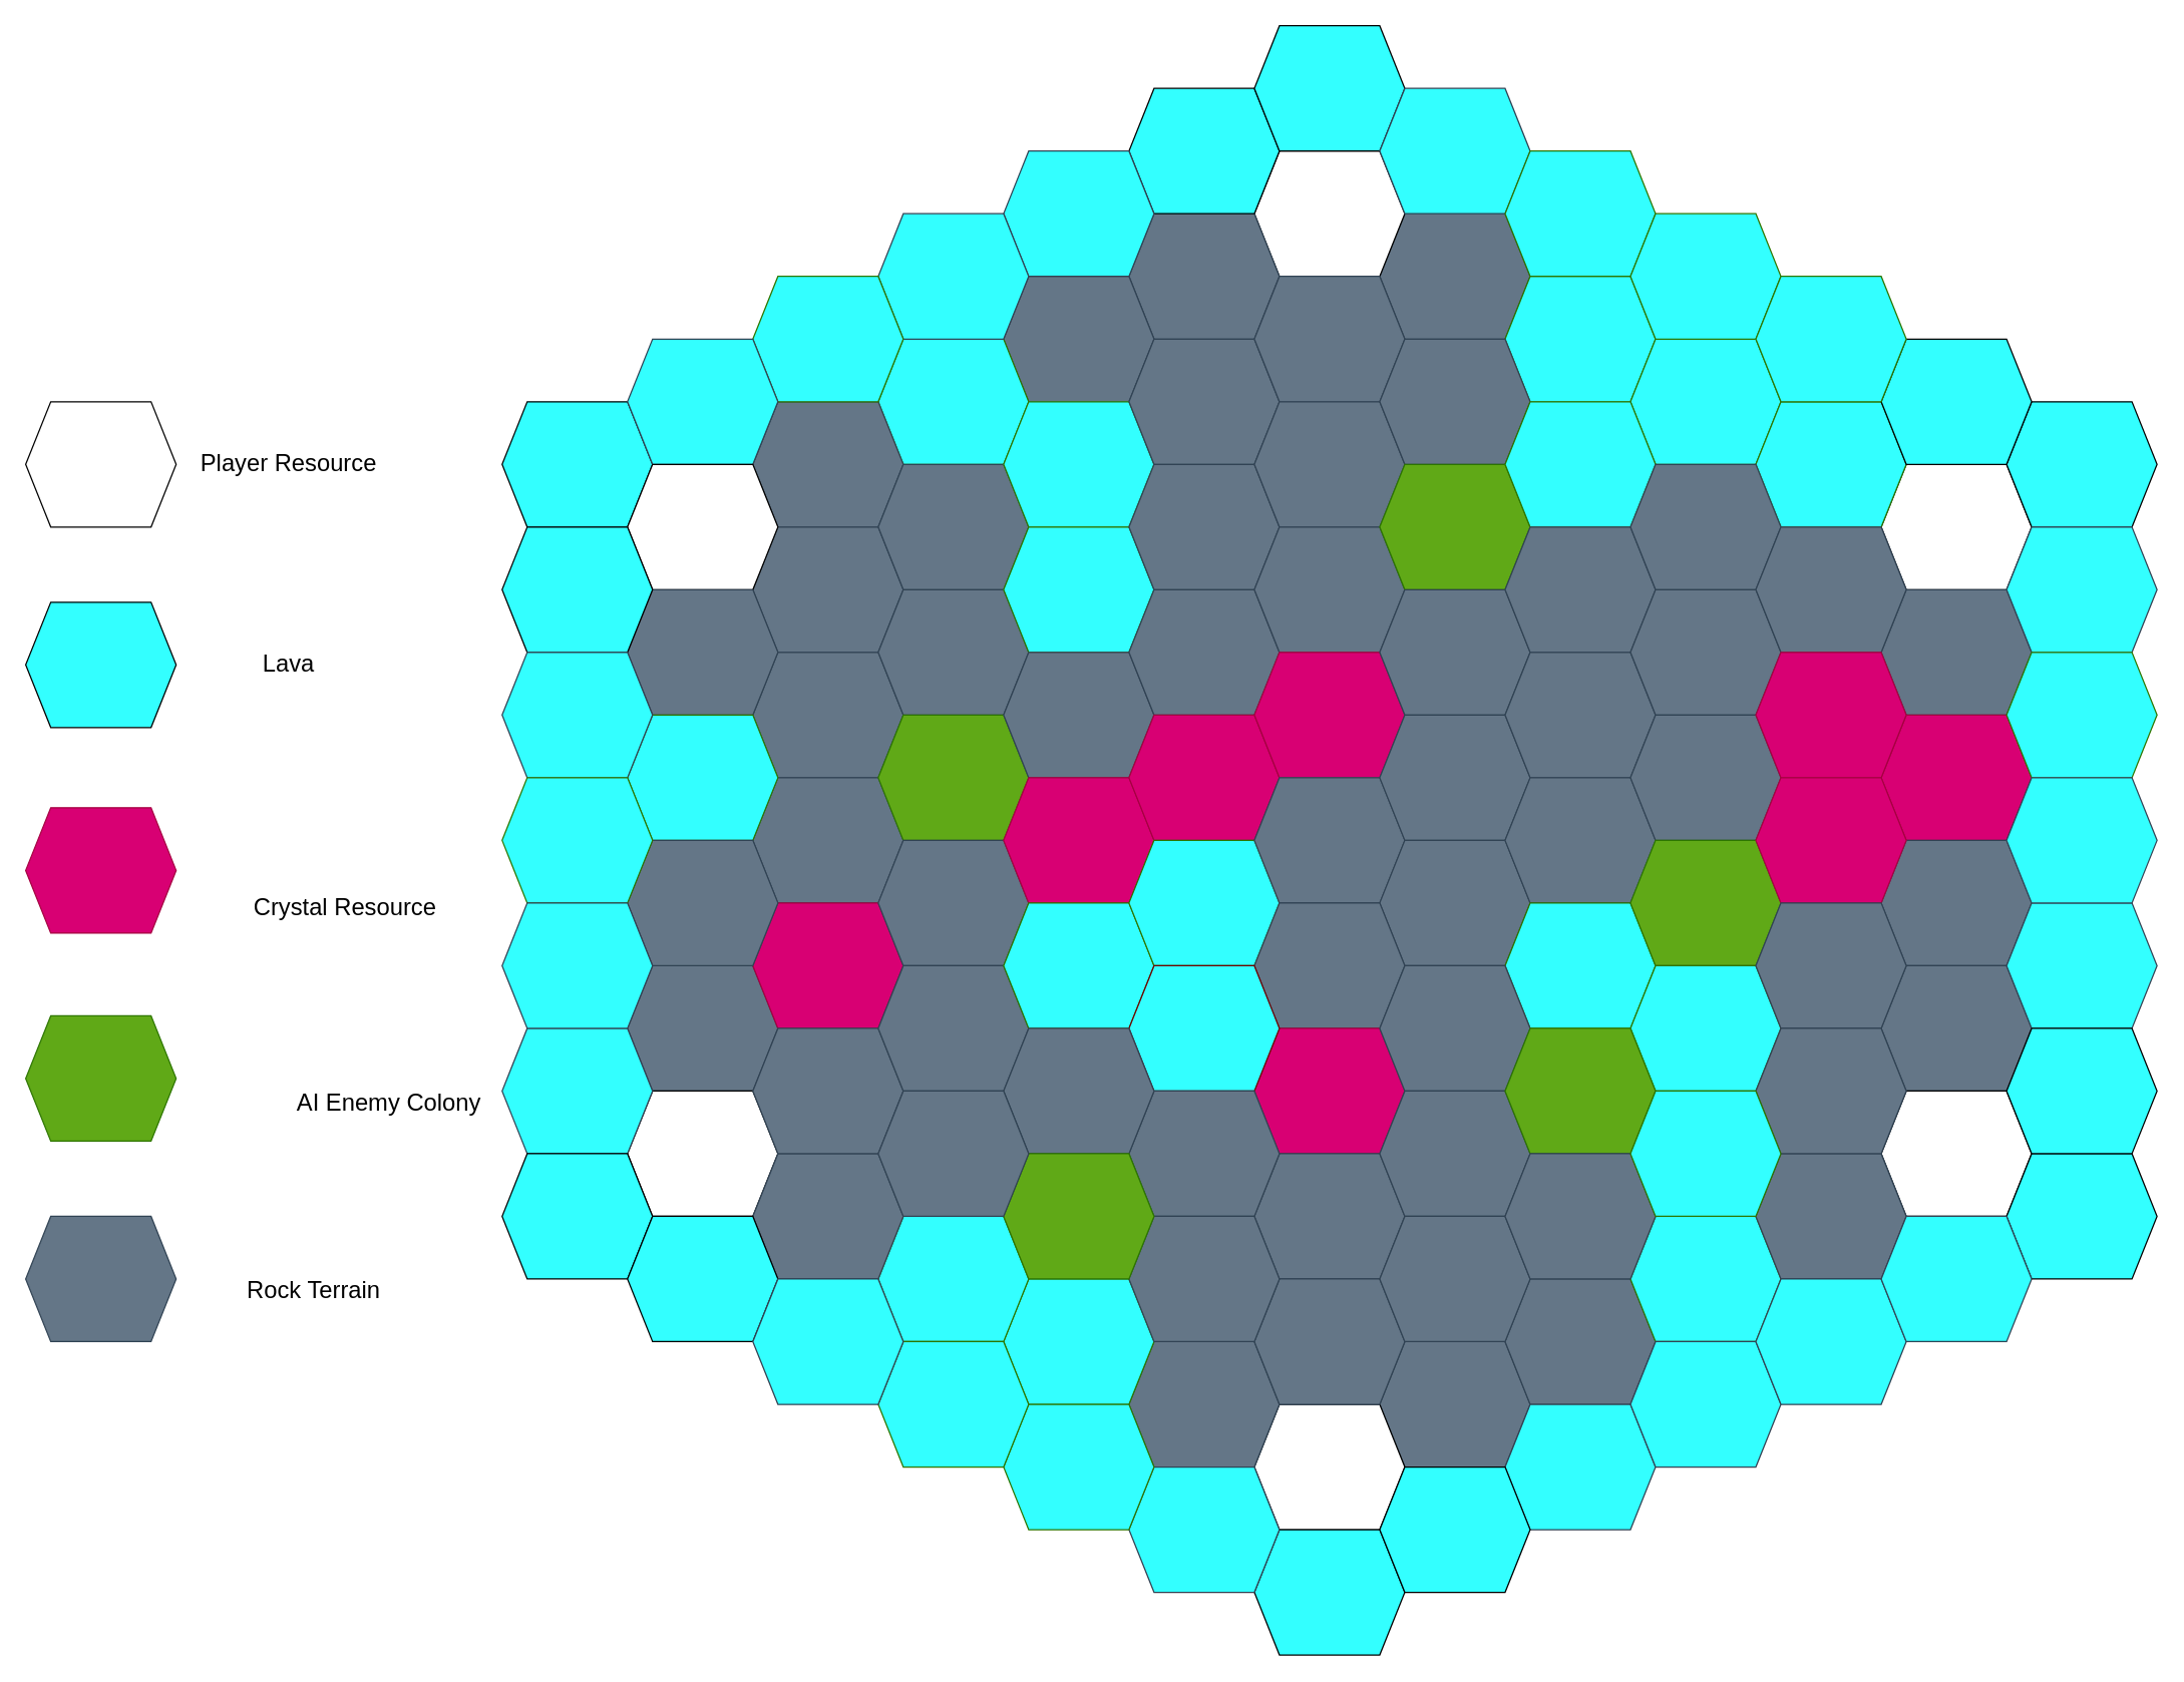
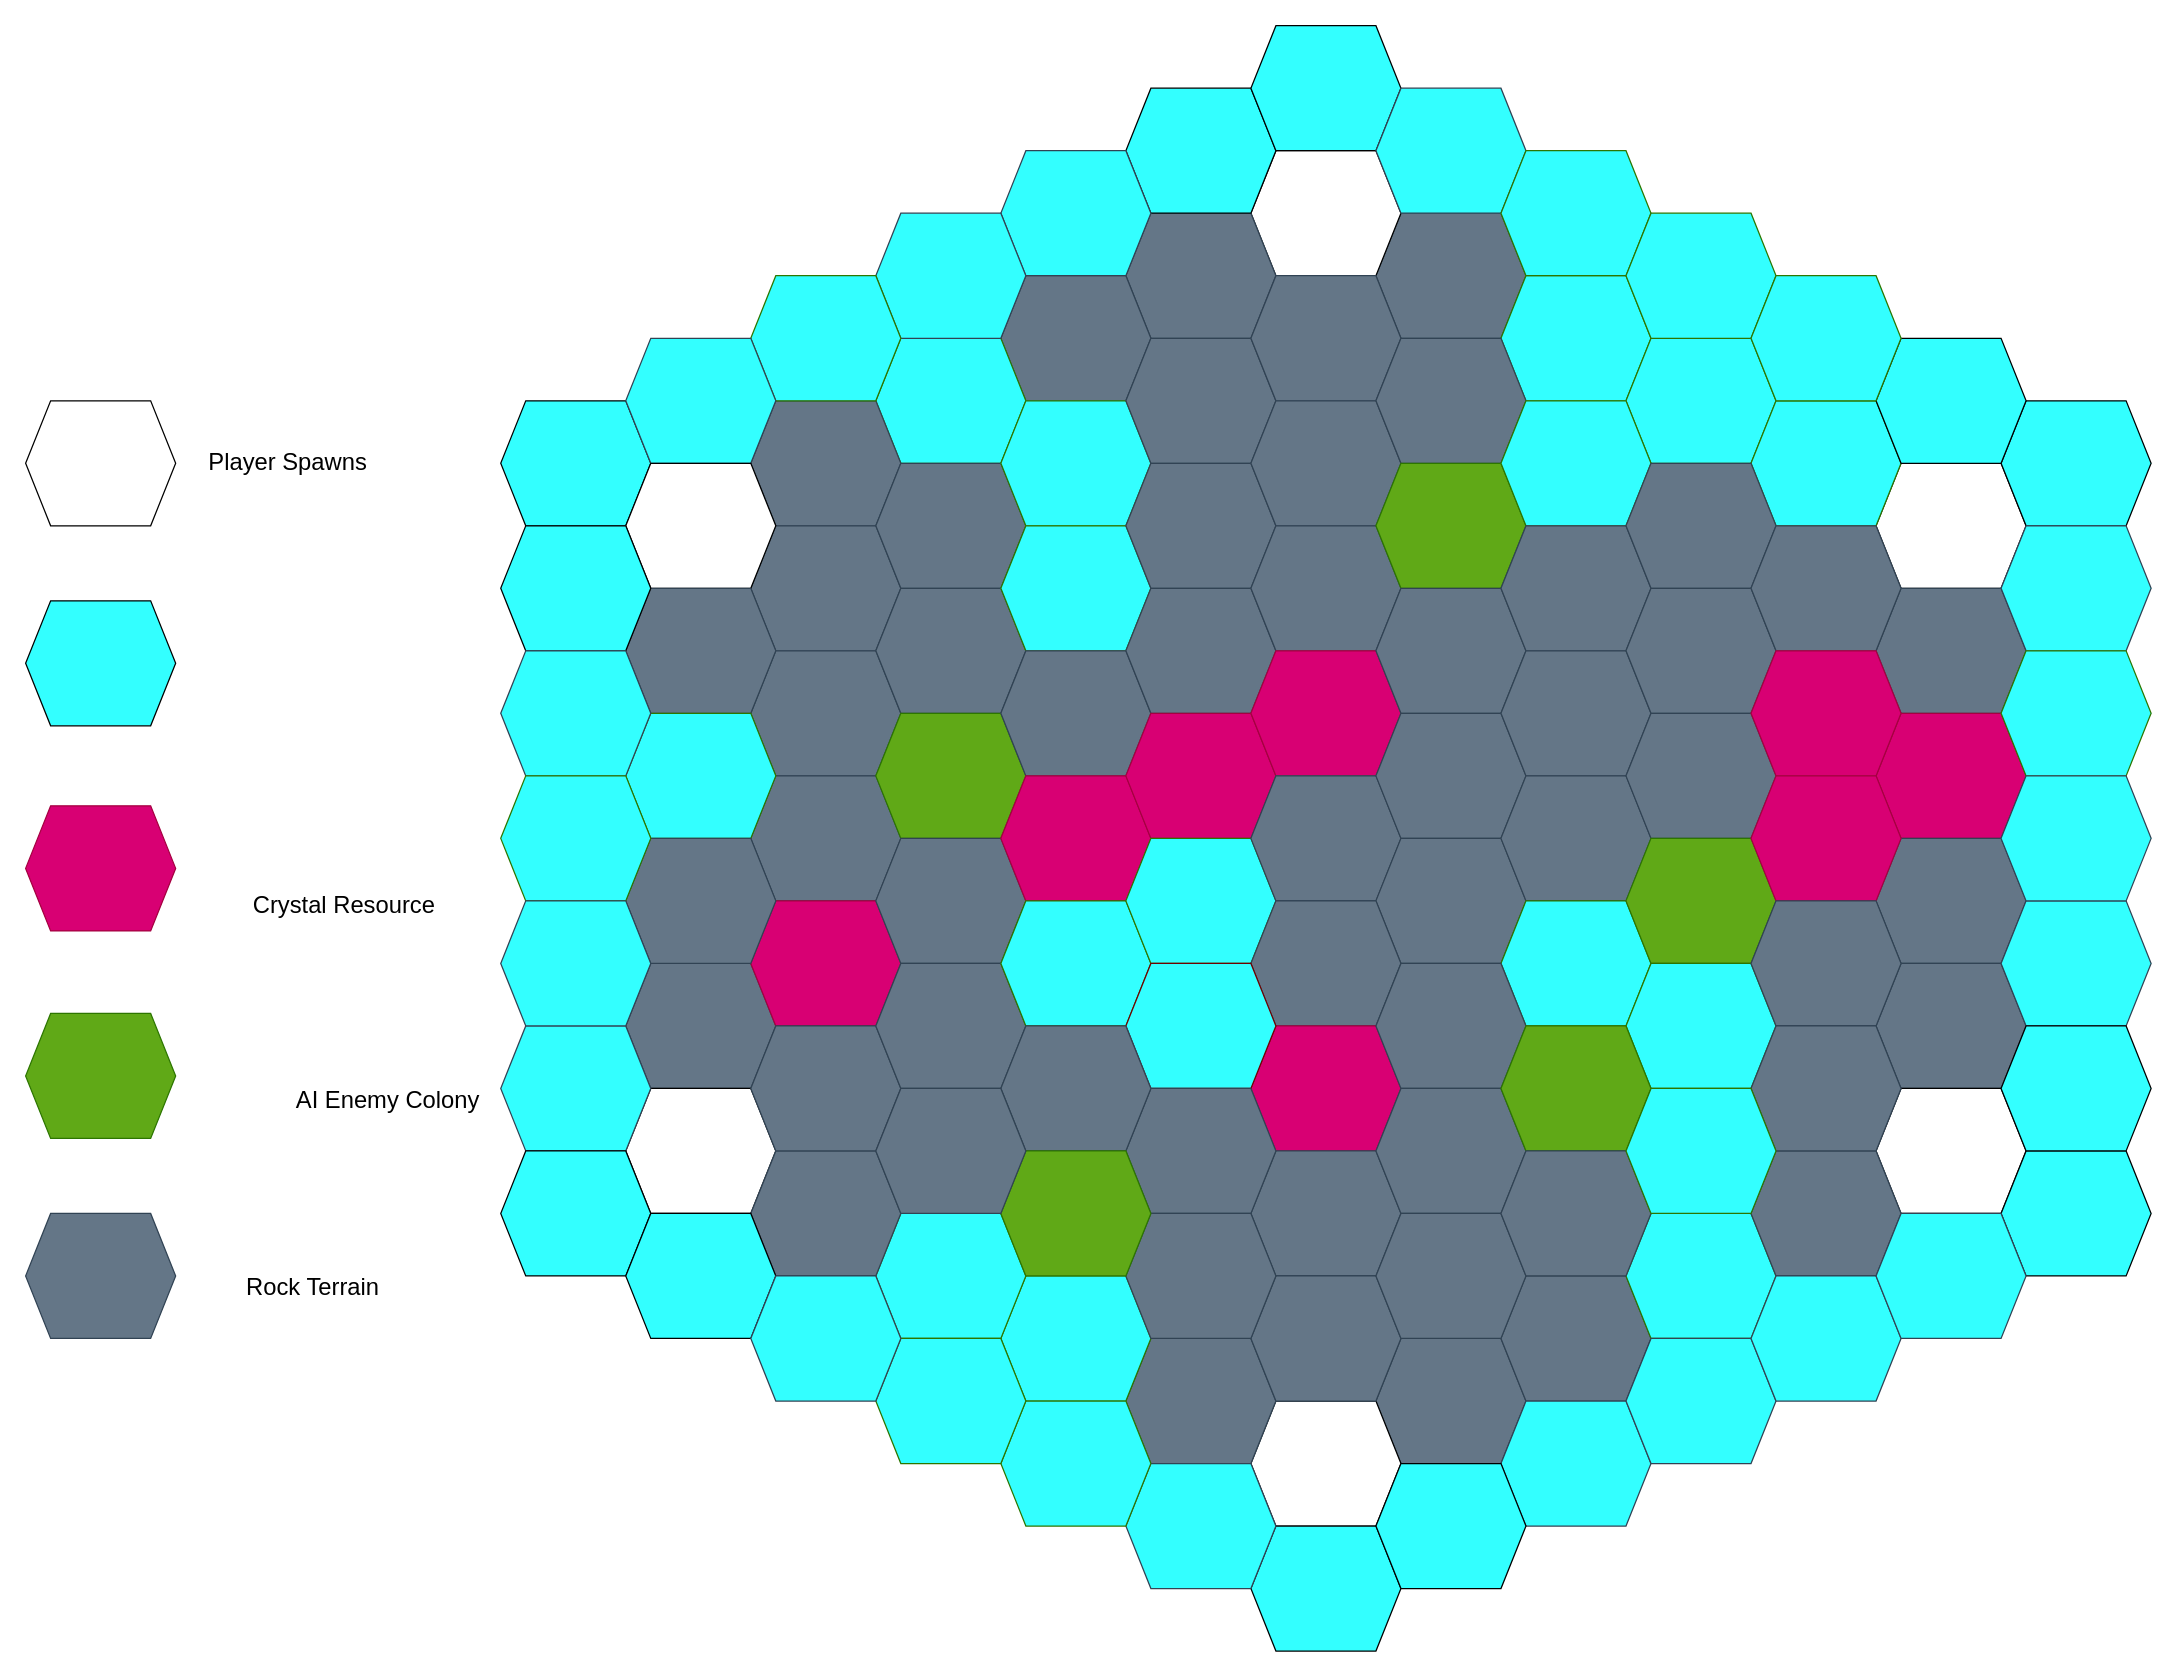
- <mxCell id="134" value="&lt;font style=&quot;font-size: 19px&quot;&gt;Player Resource&lt;/font&gt;" style="text;html=1;strokeColor=none;fillColor=none;align=center;verticalAlign=middle;whiteSpace=wrap;rounded=0;" vertex="1" parent="1"><mxGeometry x="150" y="340" width="160" height="60" as="geometry" /></mxCell>
+ <mxCell id="134" value="&lt;font style=&quot;font-size: 19px&quot;&gt;Player Spawns&lt;/font&gt;" style="text;html=1;strokeColor=none;fillColor=none;align=center;verticalAlign=middle;whiteSpace=wrap;rounded=0;" vertex="1" parent="1"><mxGeometry x="150" y="340" width="160" height="60" as="geometry" /></mxCell>
- <mxCell id="136" value="&lt;font style=&quot;font-size: 19px&quot;&gt;Lava&lt;/font&gt;" style="text;html=1;strokeColor=none;fillColor=none;align=center;verticalAlign=middle;whiteSpace=wrap;rounded=0;" vertex="1" parent="1"><mxGeometry x="150" y="500" width="160" height="60" as="geometry" /></mxCell>
